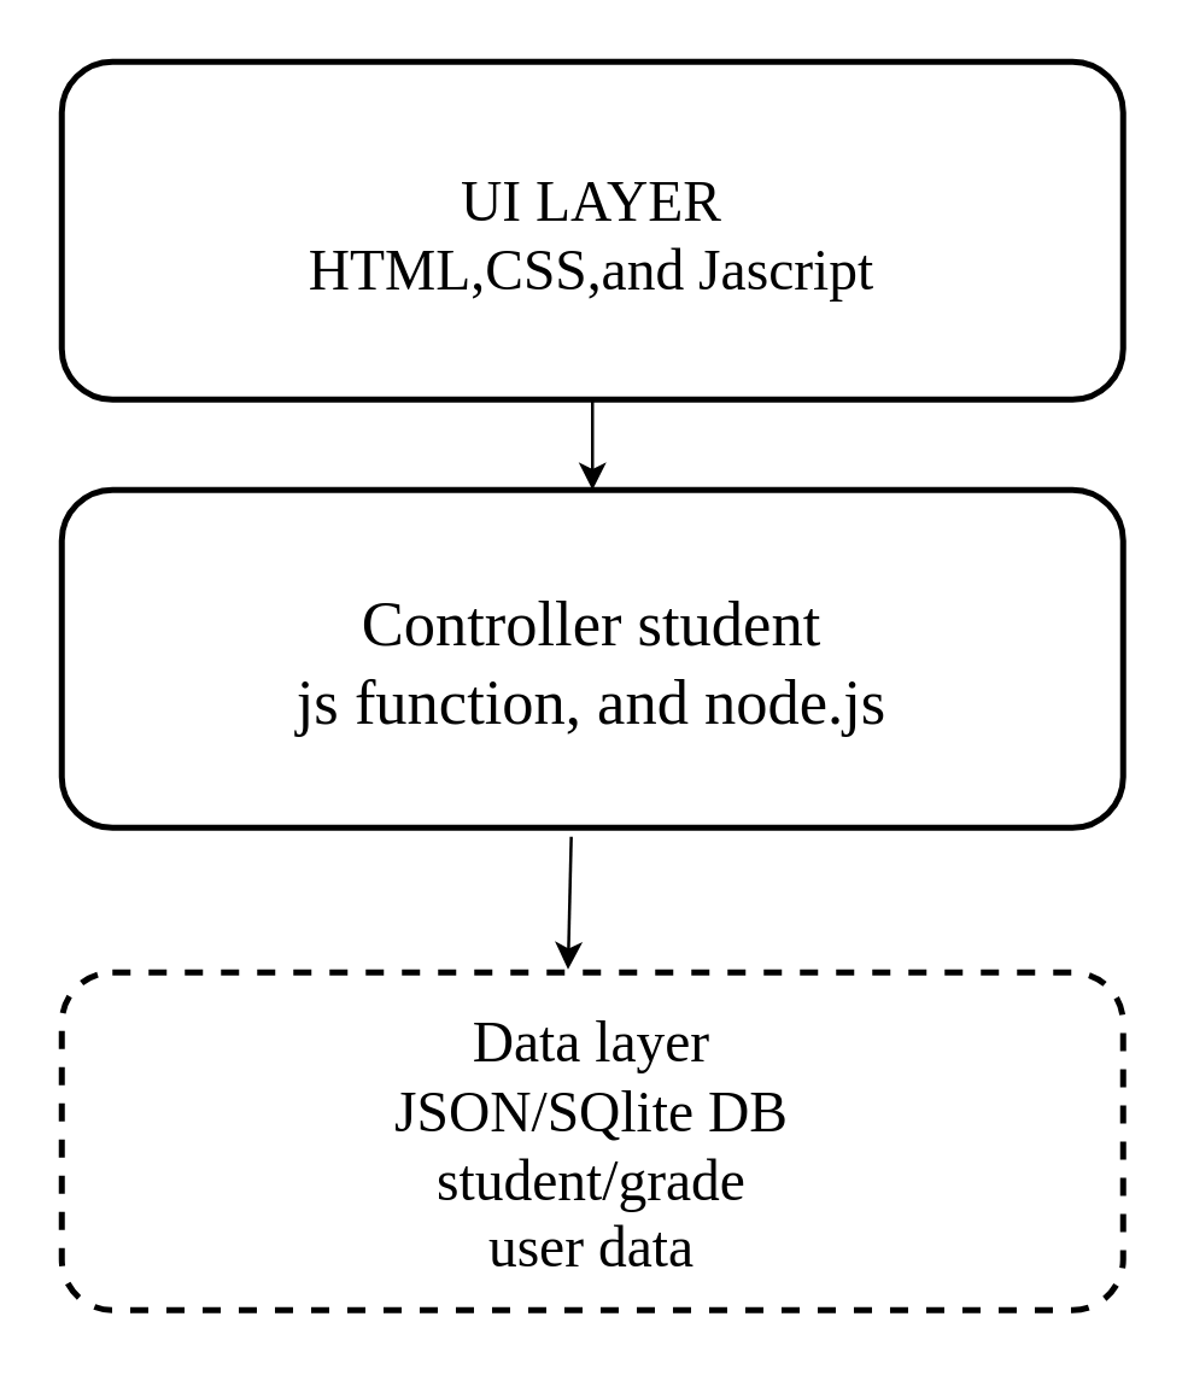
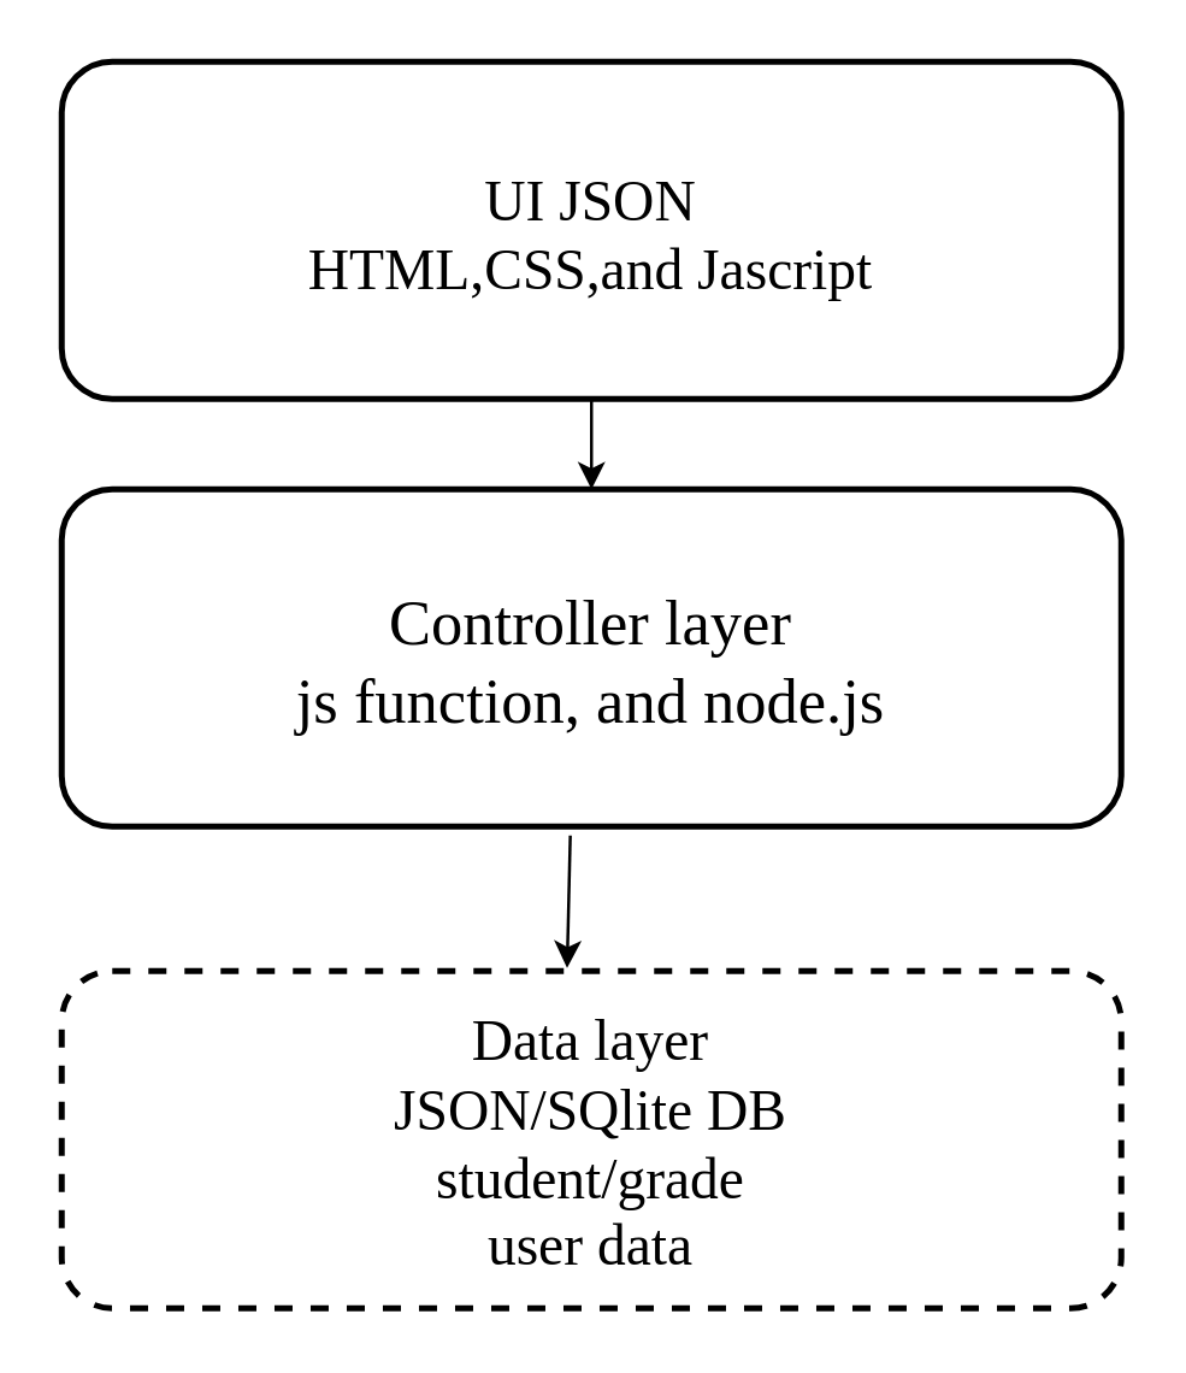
- <mxCell id="2" value="UI LAYER&lt;div&gt;HTML,CSS,and Jascript&lt;/div&gt;" style="rounded=1;whiteSpace=wrap;html=1;fontFamily=Times New Roman;fontSize=19;spacing=6;spacingTop=3;strokeWidth=2;" vertex="1" parent="1"><mxGeometry x="20" y="20" width="352" height="112" as="geometry" /></mxCell>
+ <mxCell id="2" value="UI JSON&lt;div&gt;HTML,CSS,and Jascript&lt;/div&gt;" style="rounded=1;whiteSpace=wrap;html=1;fontFamily=Times New Roman;fontSize=19;spacing=6;spacingTop=3;strokeWidth=2;" vertex="1" parent="1"><mxGeometry x="20" y="20" width="352" height="112" as="geometry" /></mxCell>
- <mxCell id="3" value="Controller student&lt;div&gt;js function, and node.js&lt;/div&gt;" style="rounded=1;whiteSpace=wrap;html=1;fontFamily=Times New Roman;fontSize=21;spacing=6;spacingTop=3;strokeWidth=2;labelBackgroundColor=none;" vertex="1" parent="1"><mxGeometry x="20" y="162" width="352" height="112" as="geometry" /></mxCell>
+ <mxCell id="3" value="Controller layer&lt;div&gt;js function, and node.js&lt;/div&gt;" style="rounded=1;whiteSpace=wrap;html=1;fontFamily=Times New Roman;fontSize=21;spacing=6;spacingTop=3;strokeWidth=2;labelBackgroundColor=none;" vertex="1" parent="1"><mxGeometry x="20" y="162" width="352" height="112" as="geometry" /></mxCell>
